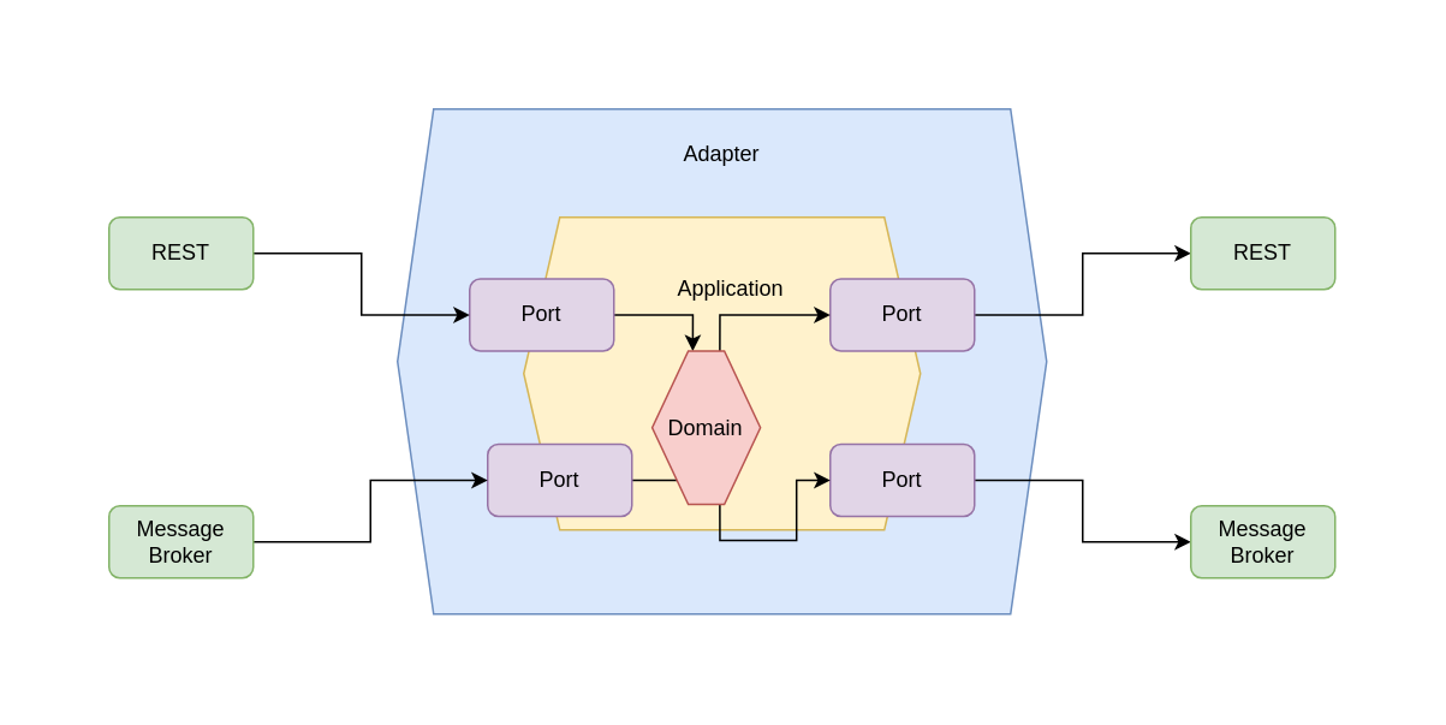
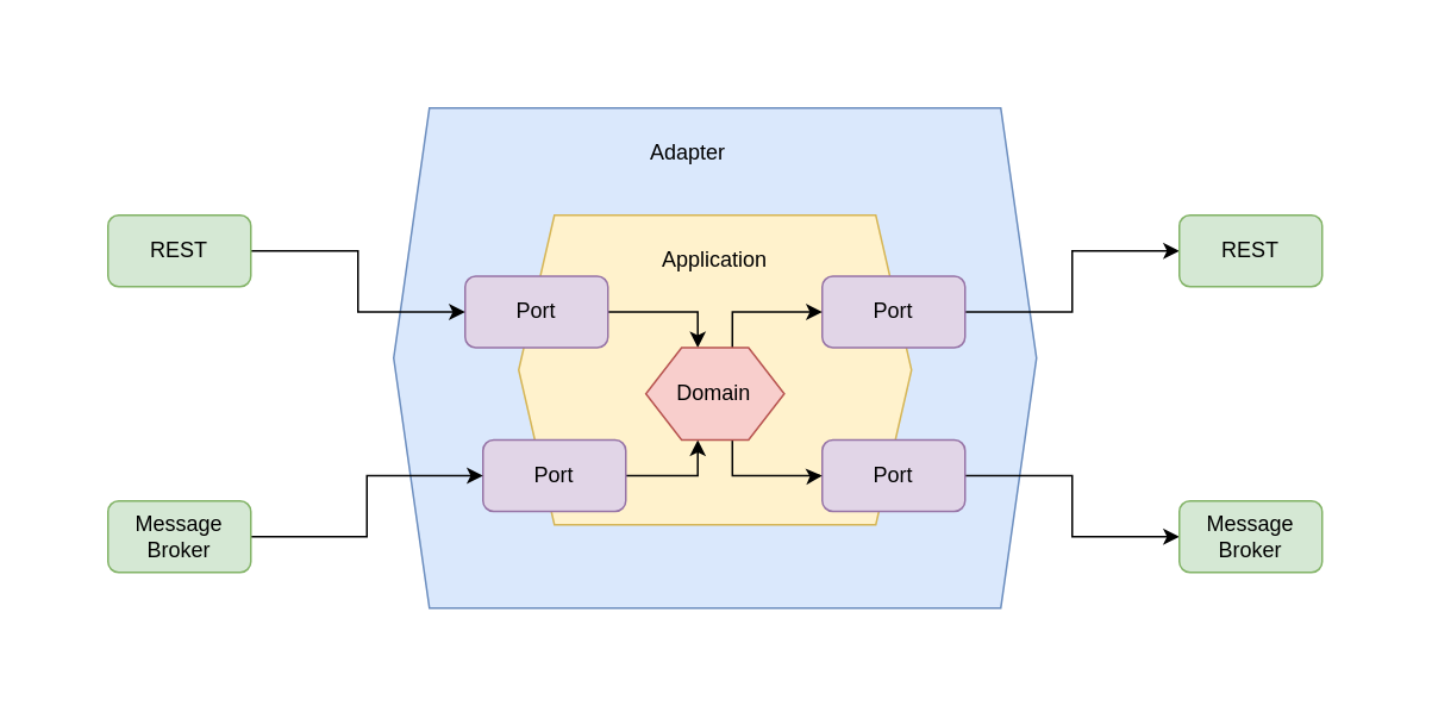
- <mxCell id="15" value="Adapter" style="text;html=1;align=center;verticalAlign=middle;whiteSpace=wrap;rounded=0;" vertex="1" parent="1"><mxGeometry x="370" y="70" width="60" height="30" as="geometry" /></mxCell>
+ <mxCell id="15" value="Adapter" style="text;html=1;align=center;verticalAlign=middle;whiteSpace=wrap;rounded=0;" vertex="1" parent="1"><mxGeometry x="355" y="70" width="60" height="30" as="geometry" /></mxCell>
- <mxCell id="23" value="Application" style="text;html=1;align=center;verticalAlign=middle;whiteSpace=wrap;rounded=0;" vertex="1" parent="1"><mxGeometry x="375" y="145" width="60" height="30" as="geometry" /></mxCell>
+ <mxCell id="23" value="Application" style="text;html=1;align=center;verticalAlign=middle;whiteSpace=wrap;rounded=0;" vertex="1" parent="1"><mxGeometry x="370" y="130" width="60" height="30" as="geometry" /></mxCell>
- <mxCell id="22" value="Domain" style="shape=hexagon;perimeter=hexagonPerimeter2;whiteSpace=wrap;html=1;fixedSize=1;fillColor=#f8cecc;strokeColor=#b85450;" vertex="1" parent="1"><mxGeometry x="361.25" y="194.17" width="60" height="85" as="geometry" /></mxCell>
+ <mxCell id="22" value="Domain" style="shape=hexagon;perimeter=hexagonPerimeter2;whiteSpace=wrap;html=1;fixedSize=1;fillColor=#f8cecc;strokeColor=#b85450;" vertex="1" parent="1"><mxGeometry x="361.25" y="194.17" width="77.49" height="51.66" as="geometry" /></mxCell>
